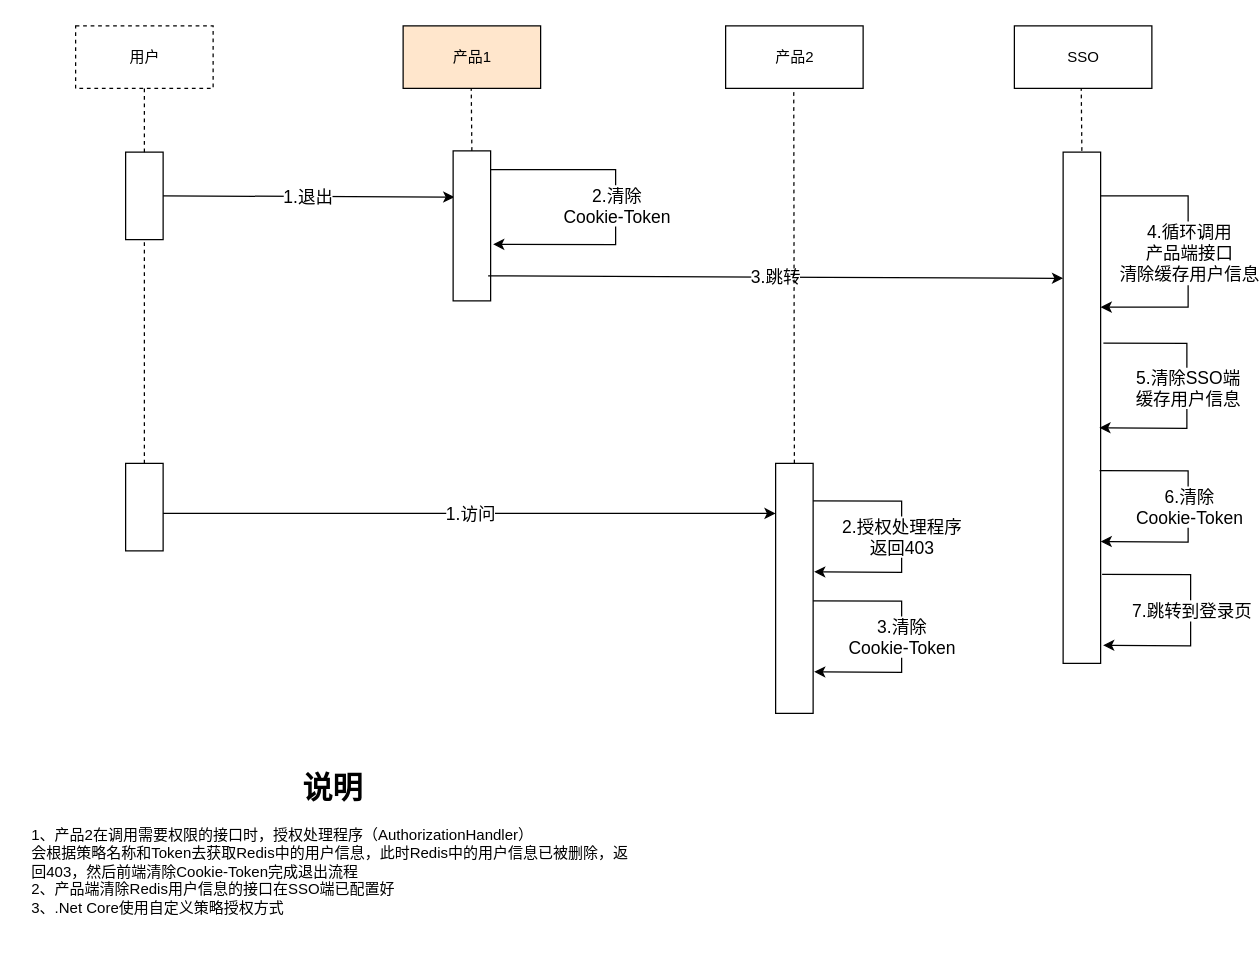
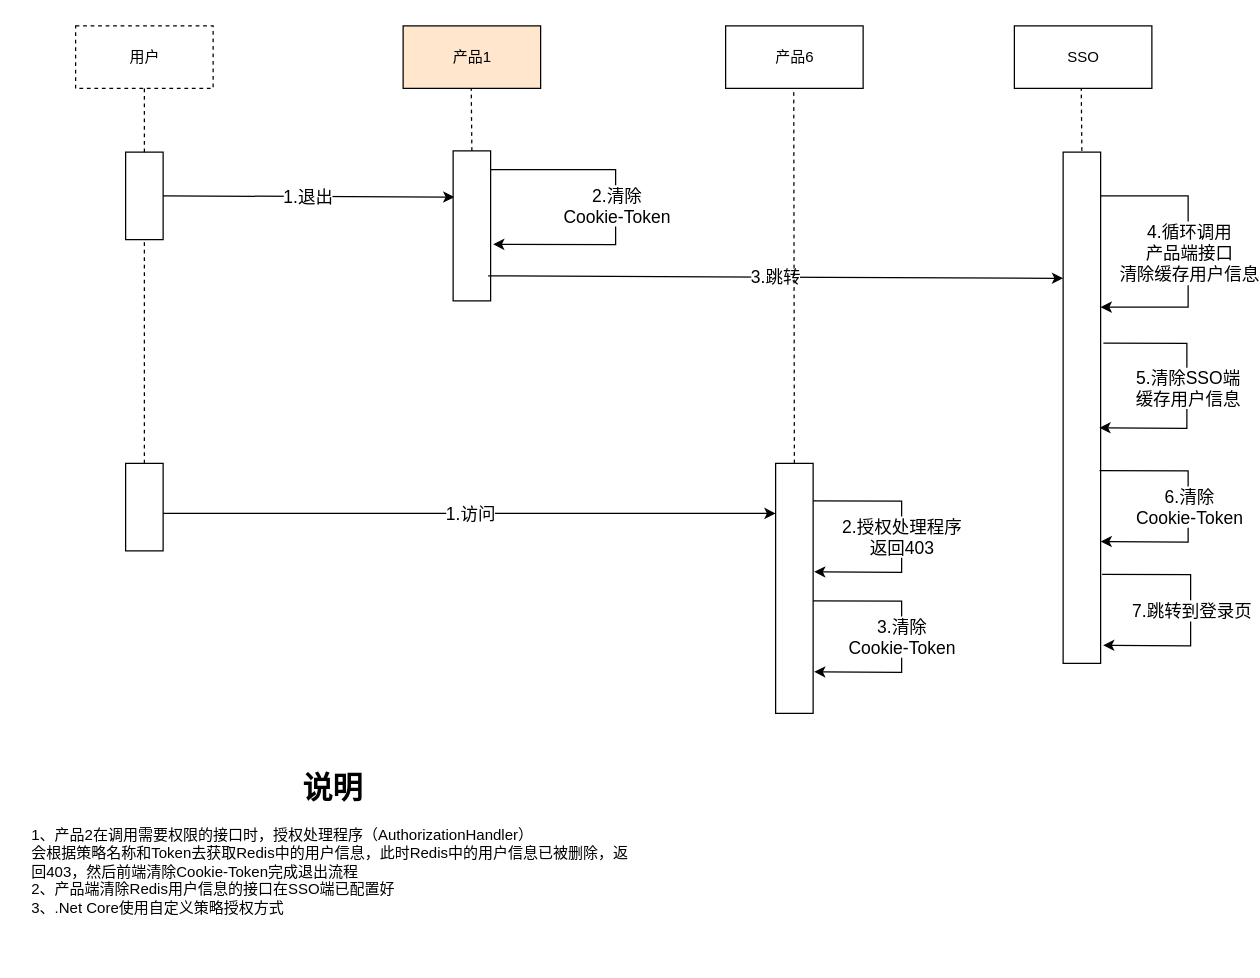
- <mxCell id="25" value="产品2" style="html=1;" parent="1" vertex="1"><mxGeometry x="580" y="20" width="110" height="50" as="geometry" /></mxCell>
+ <mxCell id="25" value="产品6" style="html=1;" parent="1" vertex="1"><mxGeometry x="580" y="20" width="110" height="50" as="geometry" /></mxCell>
